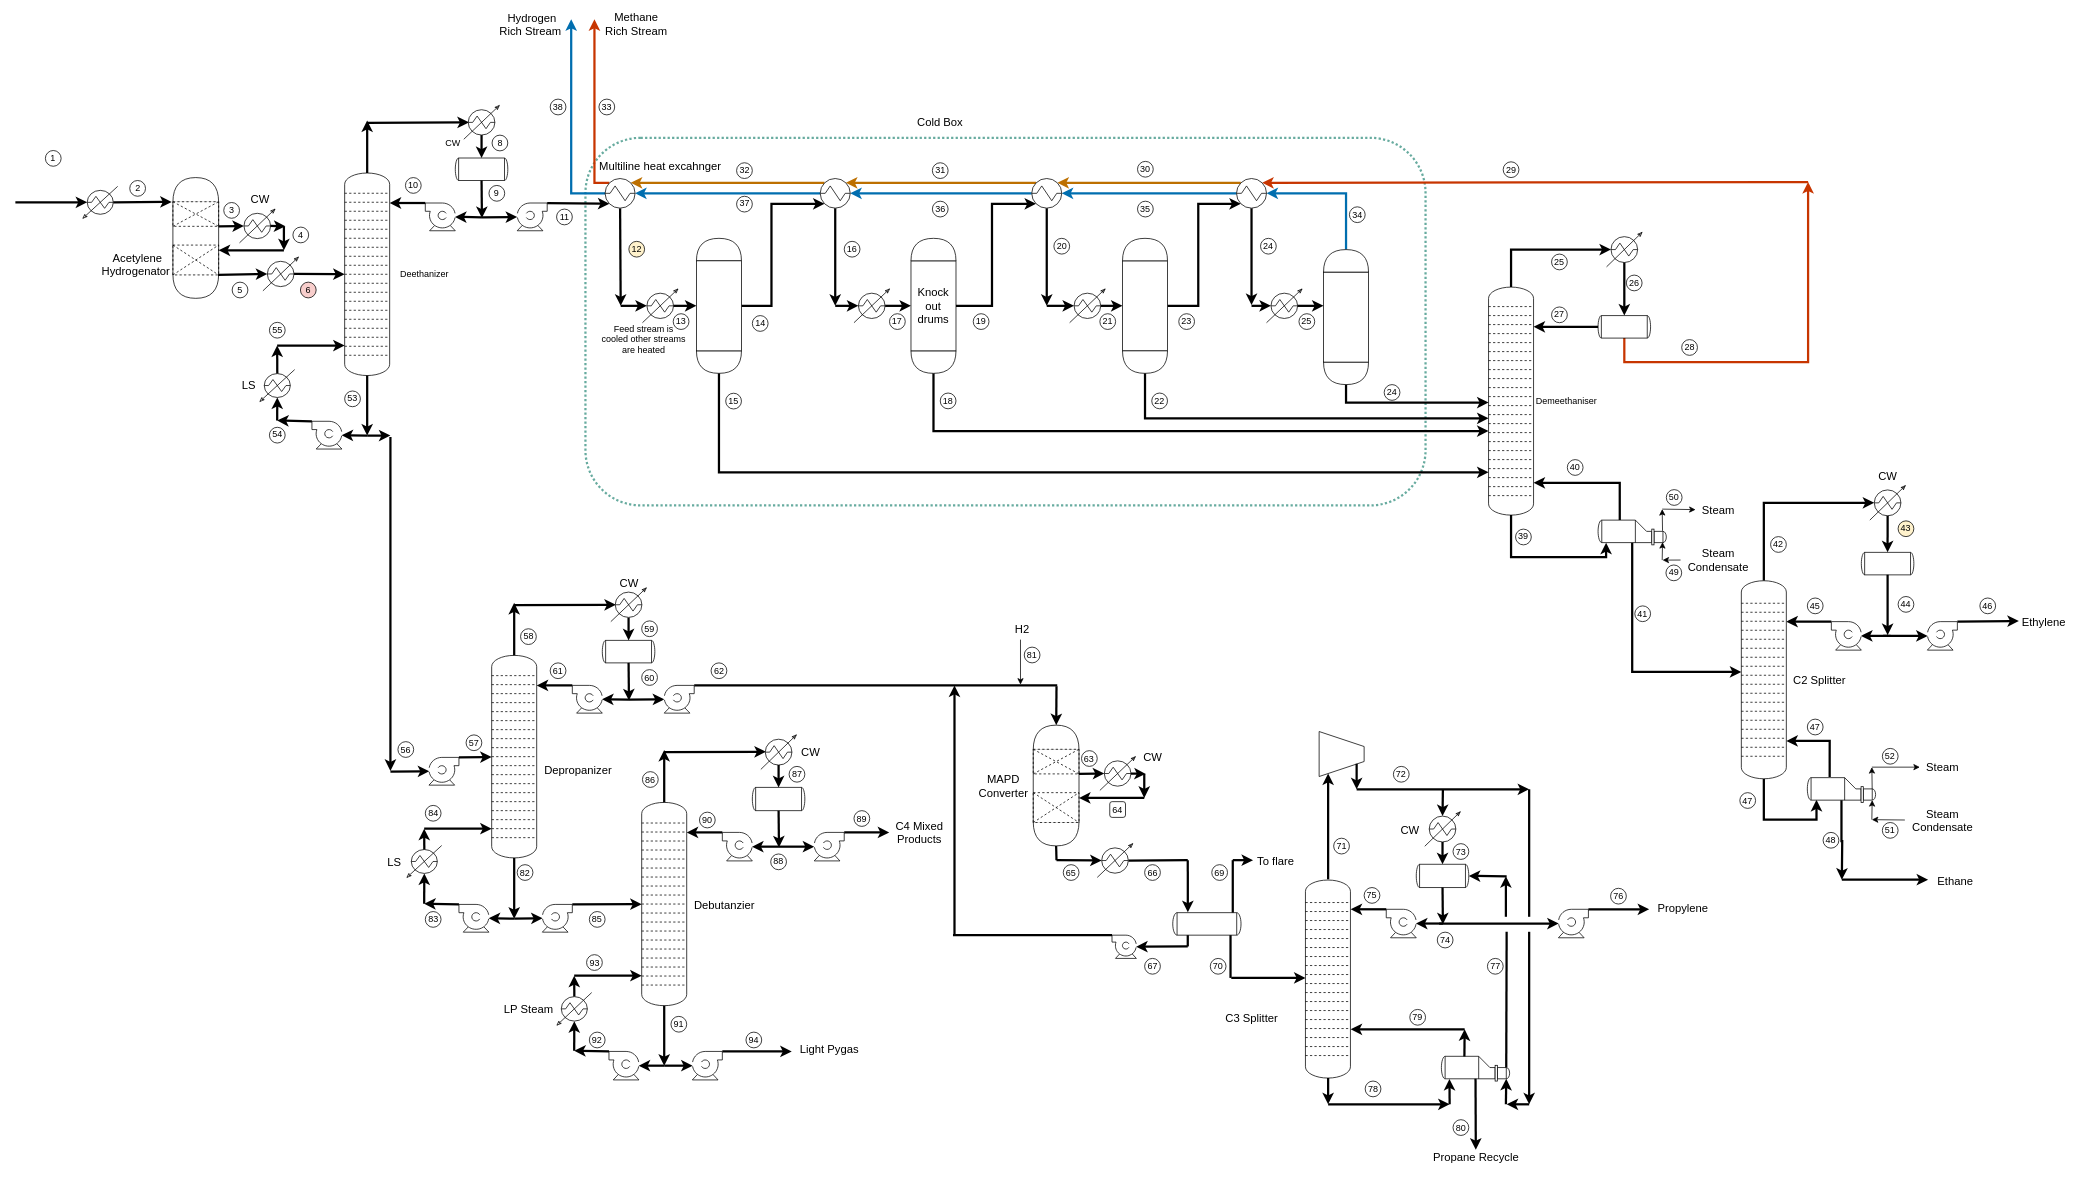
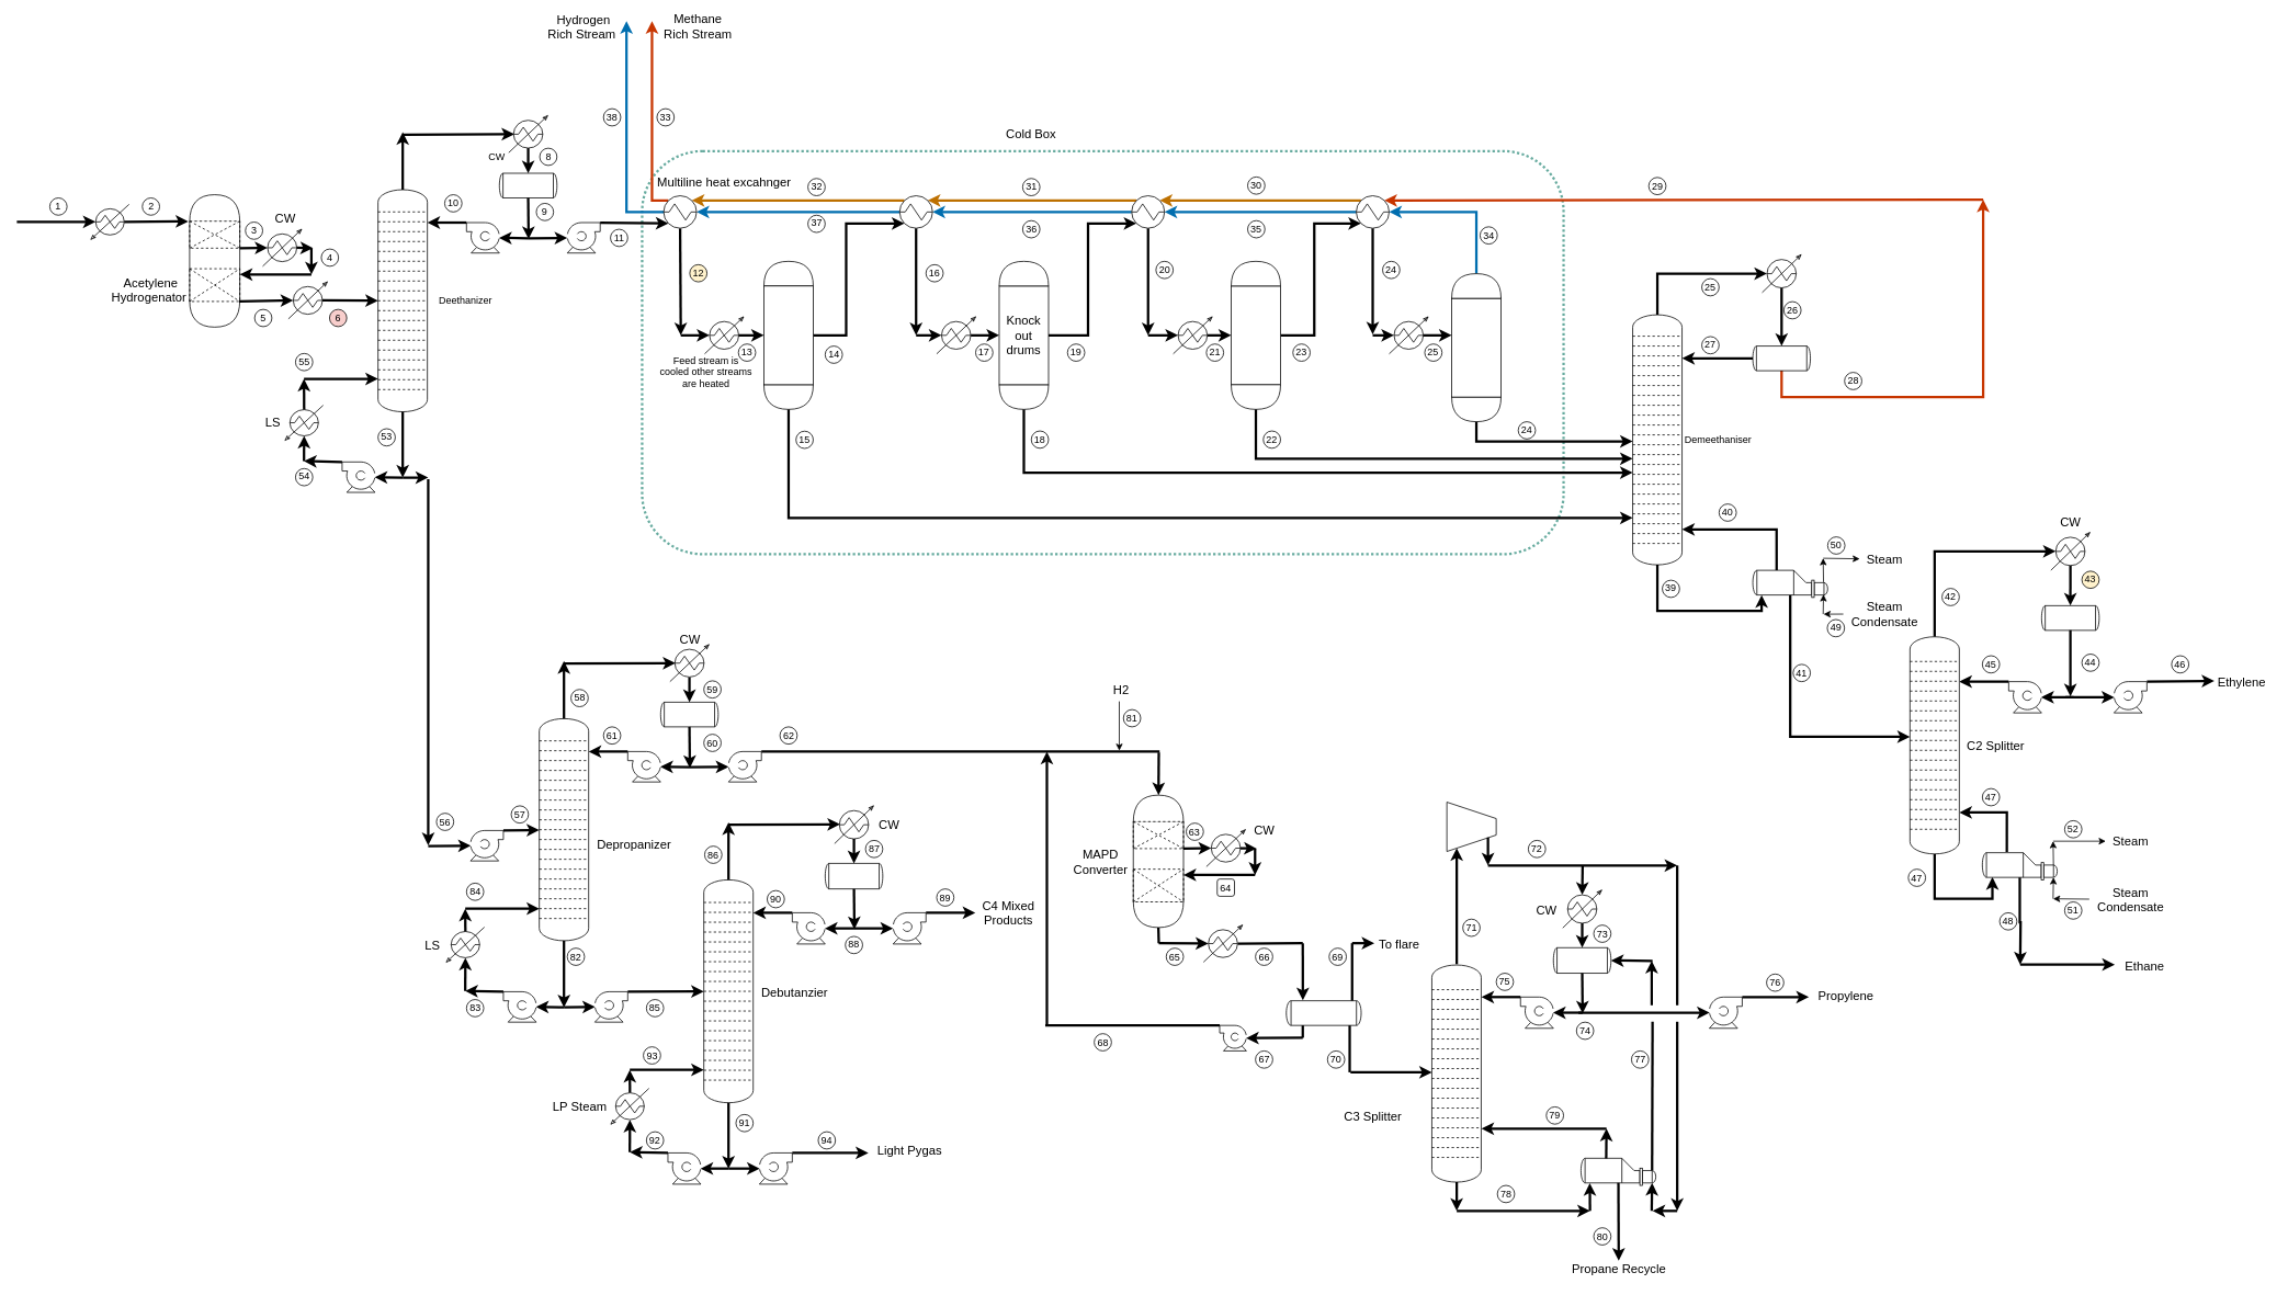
- <mxCell id="248" value="1" style="ellipse;whiteSpace=wrap;html=1;aspect=fixed;" parent="1" vertex="1"><mxGeometry x="60" y="199.91" width="21" height="21" as="geometry" /></mxCell>
+ <mxCell id="248" value="1" style="ellipse;whiteSpace=wrap;html=1;aspect=fixed;" parent="1" vertex="1"><mxGeometry x="60" y="239.91" width="21" height="21" as="geometry" /></mxCell>
+ <mxCell id="320" value="68" style="ellipse;whiteSpace=wrap;html=1;aspect=fixed;" parent="1" vertex="1"><mxGeometry x="1329.5" y="1256" width="21" height="21" as="geometry" /></mxCell>
